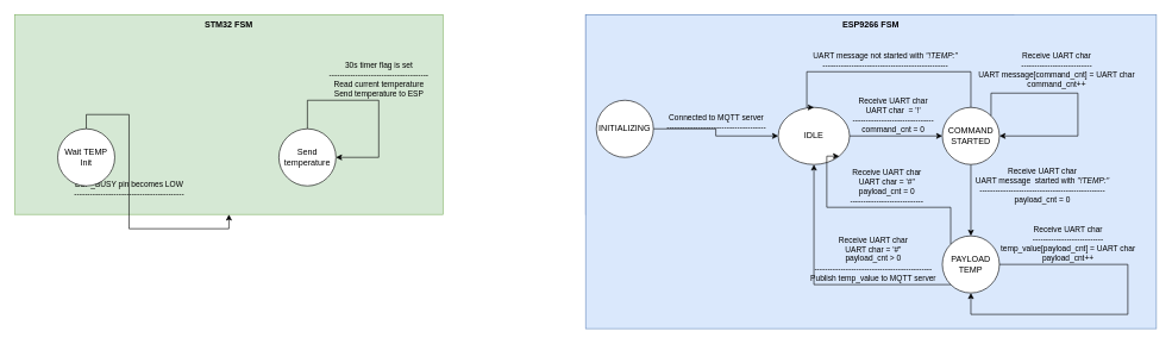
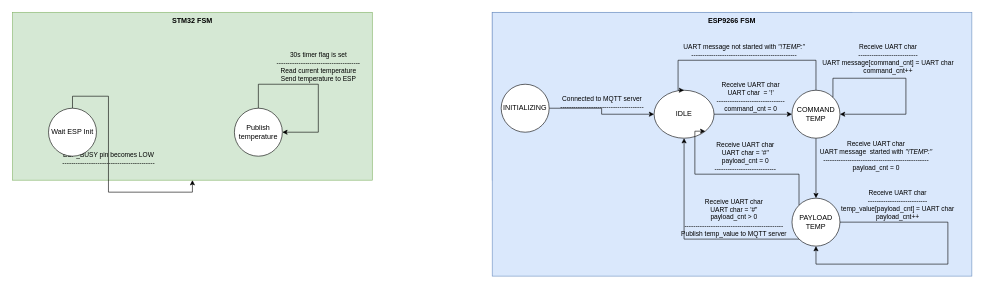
- <mxCell id="16" value="COMMAND STARTED" style="ellipse;whiteSpace=wrap;html=1;aspect=fixed;container=0;" vertex="1" parent="1"><mxGeometry x="1320" y="150" width="80" height="80" as="geometry" /></mxCell>
+ <mxCell id="16" value="COMMAND TEMP" style="ellipse;whiteSpace=wrap;html=1;aspect=fixed;container=0;" vertex="1" parent="1"><mxGeometry x="1320" y="150" width="80" height="80" as="geometry" /></mxCell>
- <mxCell id="5" value="Wait TEMP Init" style="ellipse;whiteSpace=wrap;html=1;aspect=fixed;" parent="2" vertex="1"><mxGeometry x="60" y="160" width="80" height="80" as="geometry" /></mxCell>
+ <mxCell id="5" value="Wait ESP Init" style="ellipse;whiteSpace=wrap;html=1;aspect=fixed;" parent="2" vertex="1"><mxGeometry x="60" y="160" width="80" height="80" as="geometry" /></mxCell>
- <mxCell id="7" value="Send temperature" style="ellipse;whiteSpace=wrap;html=1;aspect=fixed;" parent="2" vertex="1"><mxGeometry x="370" y="160" width="80" height="80" as="geometry" /></mxCell>
+ <mxCell id="7" value="Publish temperature" style="ellipse;whiteSpace=wrap;html=1;aspect=fixed;" parent="2" vertex="1"><mxGeometry x="370" y="160" width="80" height="80" as="geometry" /></mxCell>
